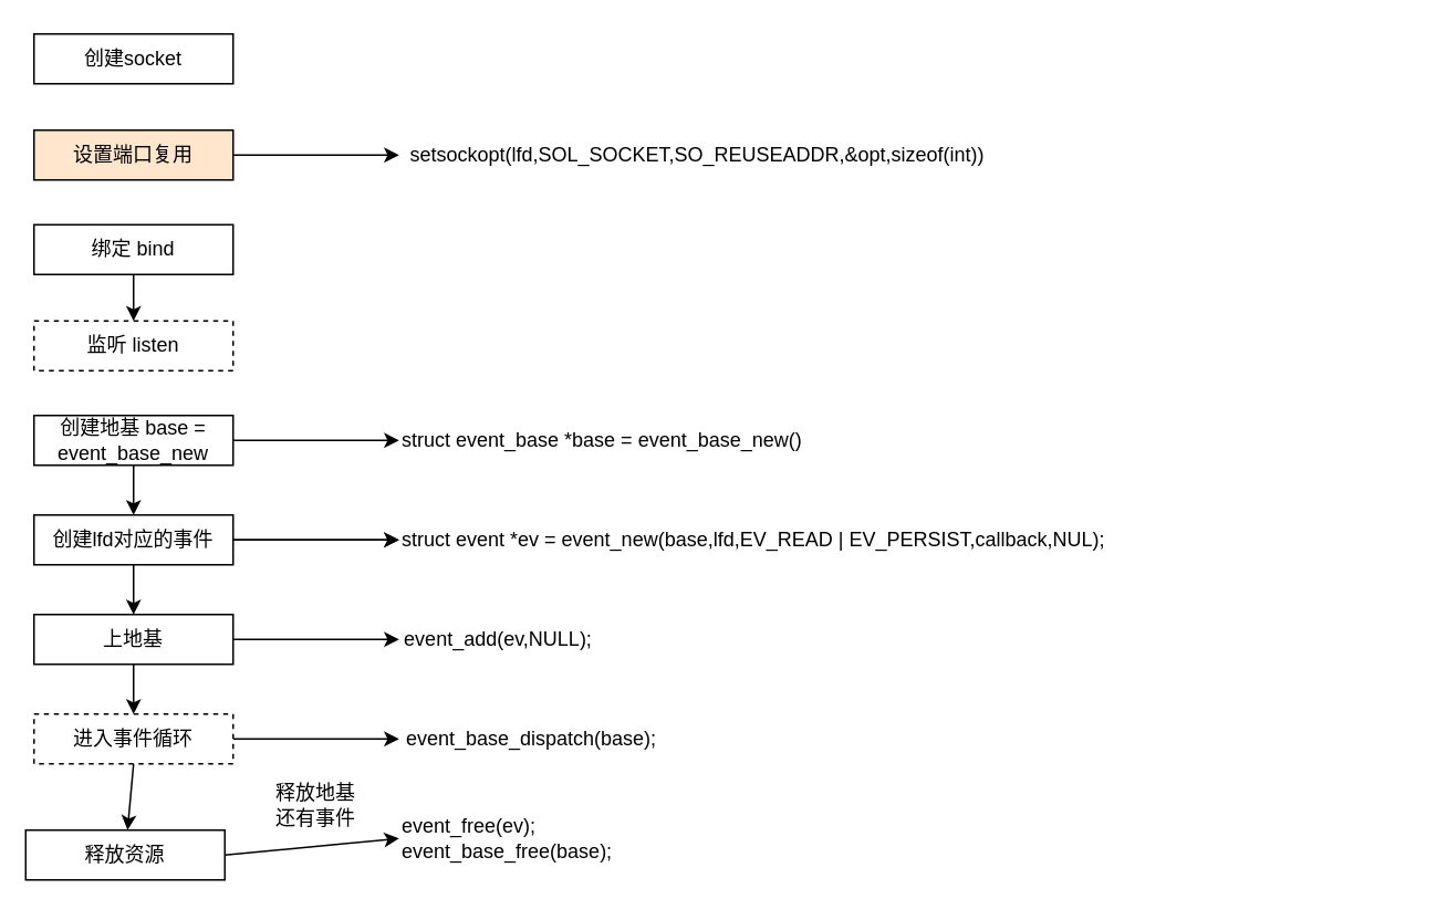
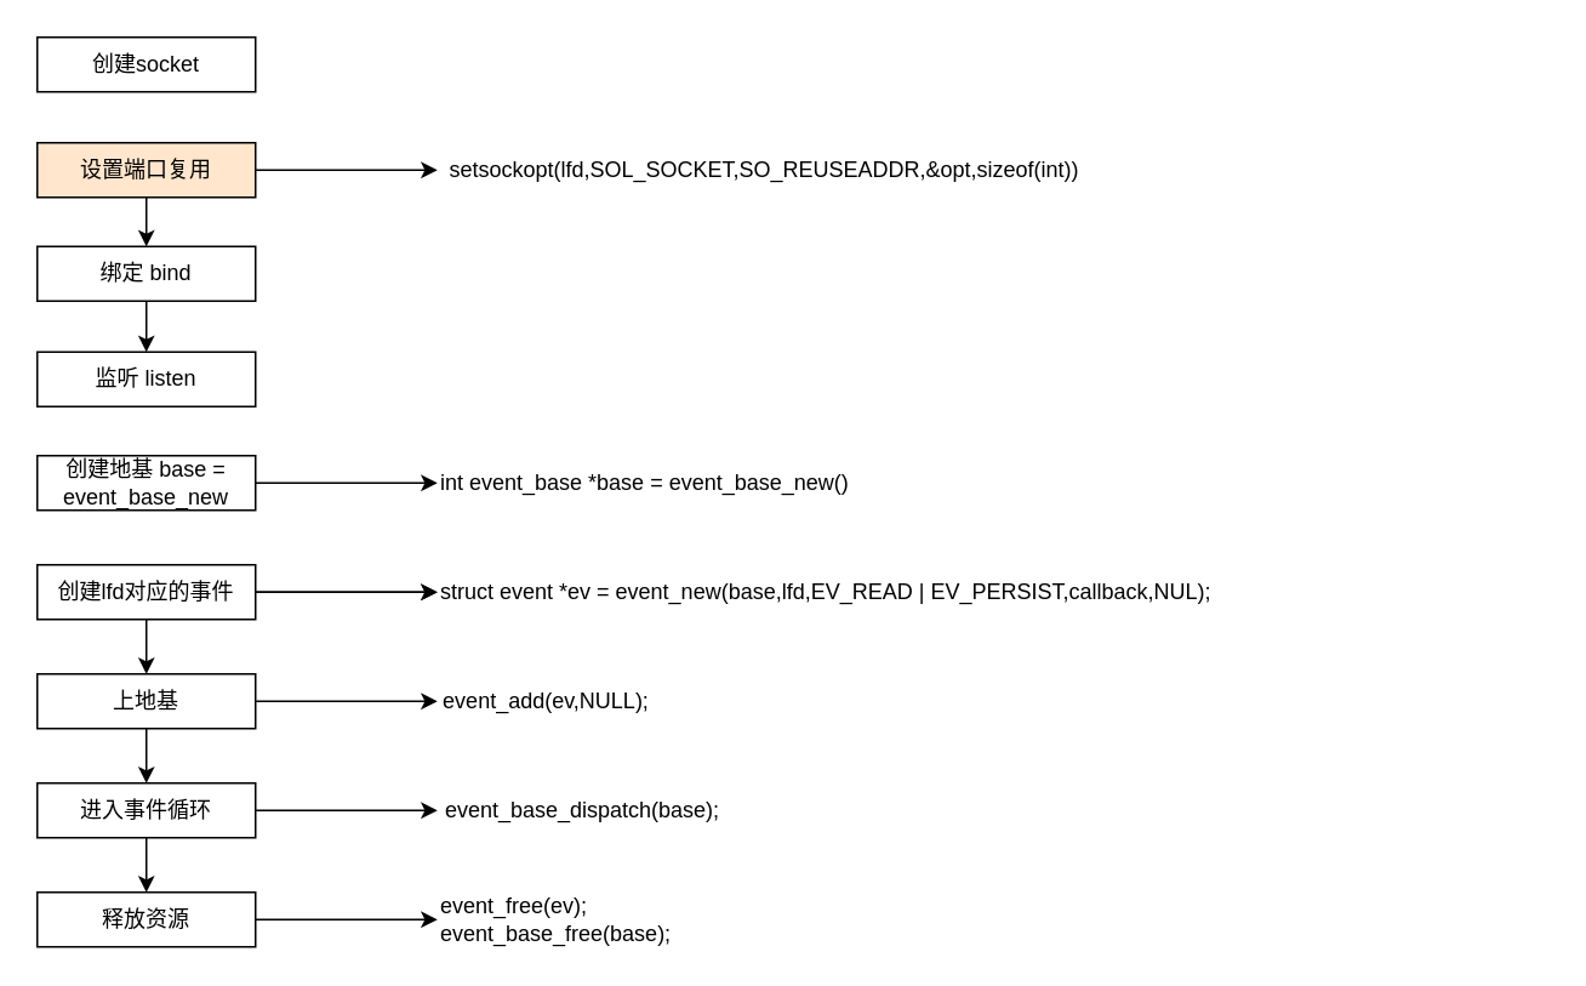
+ <mxCell id="4" style="edgeStyle=none;rounded=0;orthogonalLoop=1;jettySize=auto;html=1;exitX=0.5;exitY=1;exitDx=0;exitDy=0;entryX=0.5;entryY=0;entryDx=0;entryDy=0;" edge="1" parent="1" source="5" target="7"><mxGeometry relative="1" as="geometry" /></mxCell>
- <mxCell id="9" value="监听 listen" style="rounded=0;whiteSpace=wrap;html=1;dashed=1;" vertex="1" parent="1"><mxGeometry x="20" y="193" width="120" height="30" as="geometry" /></mxCell>
+ <mxCell id="9" value="监听 listen" style="rounded=0;whiteSpace=wrap;html=1;" vertex="1" parent="1"><mxGeometry x="20" y="193" width="120" height="30" as="geometry" /></mxCell>
- <mxCell id="13" value="struct event_base *base = event_base_new()" style="text;strokeColor=none;align=left;fillColor=none;html=1;verticalAlign=middle;whiteSpace=wrap;rounded=0;" vertex="1" parent="1"><mxGeometry x="240" y="250" width="380" height="30" as="geometry" /></mxCell>
+ <mxCell id="13" value="int event_base *base = event_base_new()" style="text;strokeColor=none;align=left;fillColor=none;html=1;verticalAlign=middle;whiteSpace=wrap;rounded=0;" vertex="1" parent="1"><mxGeometry x="240" y="250" width="380" height="30" as="geometry" /></mxCell>
- <mxCell id="11" style="edgeStyle=none;rounded=0;orthogonalLoop=1;jettySize=auto;html=1;exitX=0.5;exitY=1;exitDx=0;exitDy=0;entryX=0.5;entryY=0;entryDx=0;entryDy=0;" edge="1" parent="1" source="12" target="17"><mxGeometry relative="1" as="geometry" /></mxCell>
- <mxCell id="23" value="进入事件循环" style="rounded=0;whiteSpace=wrap;html=1;dashed=1;" vertex="1" parent="1"><mxGeometry x="20" y="430" width="120" height="30" as="geometry" /></mxCell>
+ <mxCell id="23" value="进入事件循环" style="rounded=0;whiteSpace=wrap;html=1;" vertex="1" parent="1"><mxGeometry x="20" y="430" width="120" height="30" as="geometry" /></mxCell>
- <mxCell id="30" value="释放地基还有事件" style="text;strokeColor=none;align=center;fillColor=none;html=1;verticalAlign=middle;whiteSpace=wrap;rounded=0;" vertex="1" parent="1"><mxGeometry x="160" y="470" width="60" height="30" as="geometry" /></mxCell>
- <mxCell id="29" value="释放资源" style="rounded=0;whiteSpace=wrap;html=1;" vertex="1" parent="1"><mxGeometry x="15" y="500" width="120" height="30" as="geometry" /></mxCell>
+ <mxCell id="29" value="释放资源" style="rounded=0;whiteSpace=wrap;html=1;" vertex="1" parent="1"><mxGeometry x="20" y="490" width="120" height="30" as="geometry" /></mxCell>
